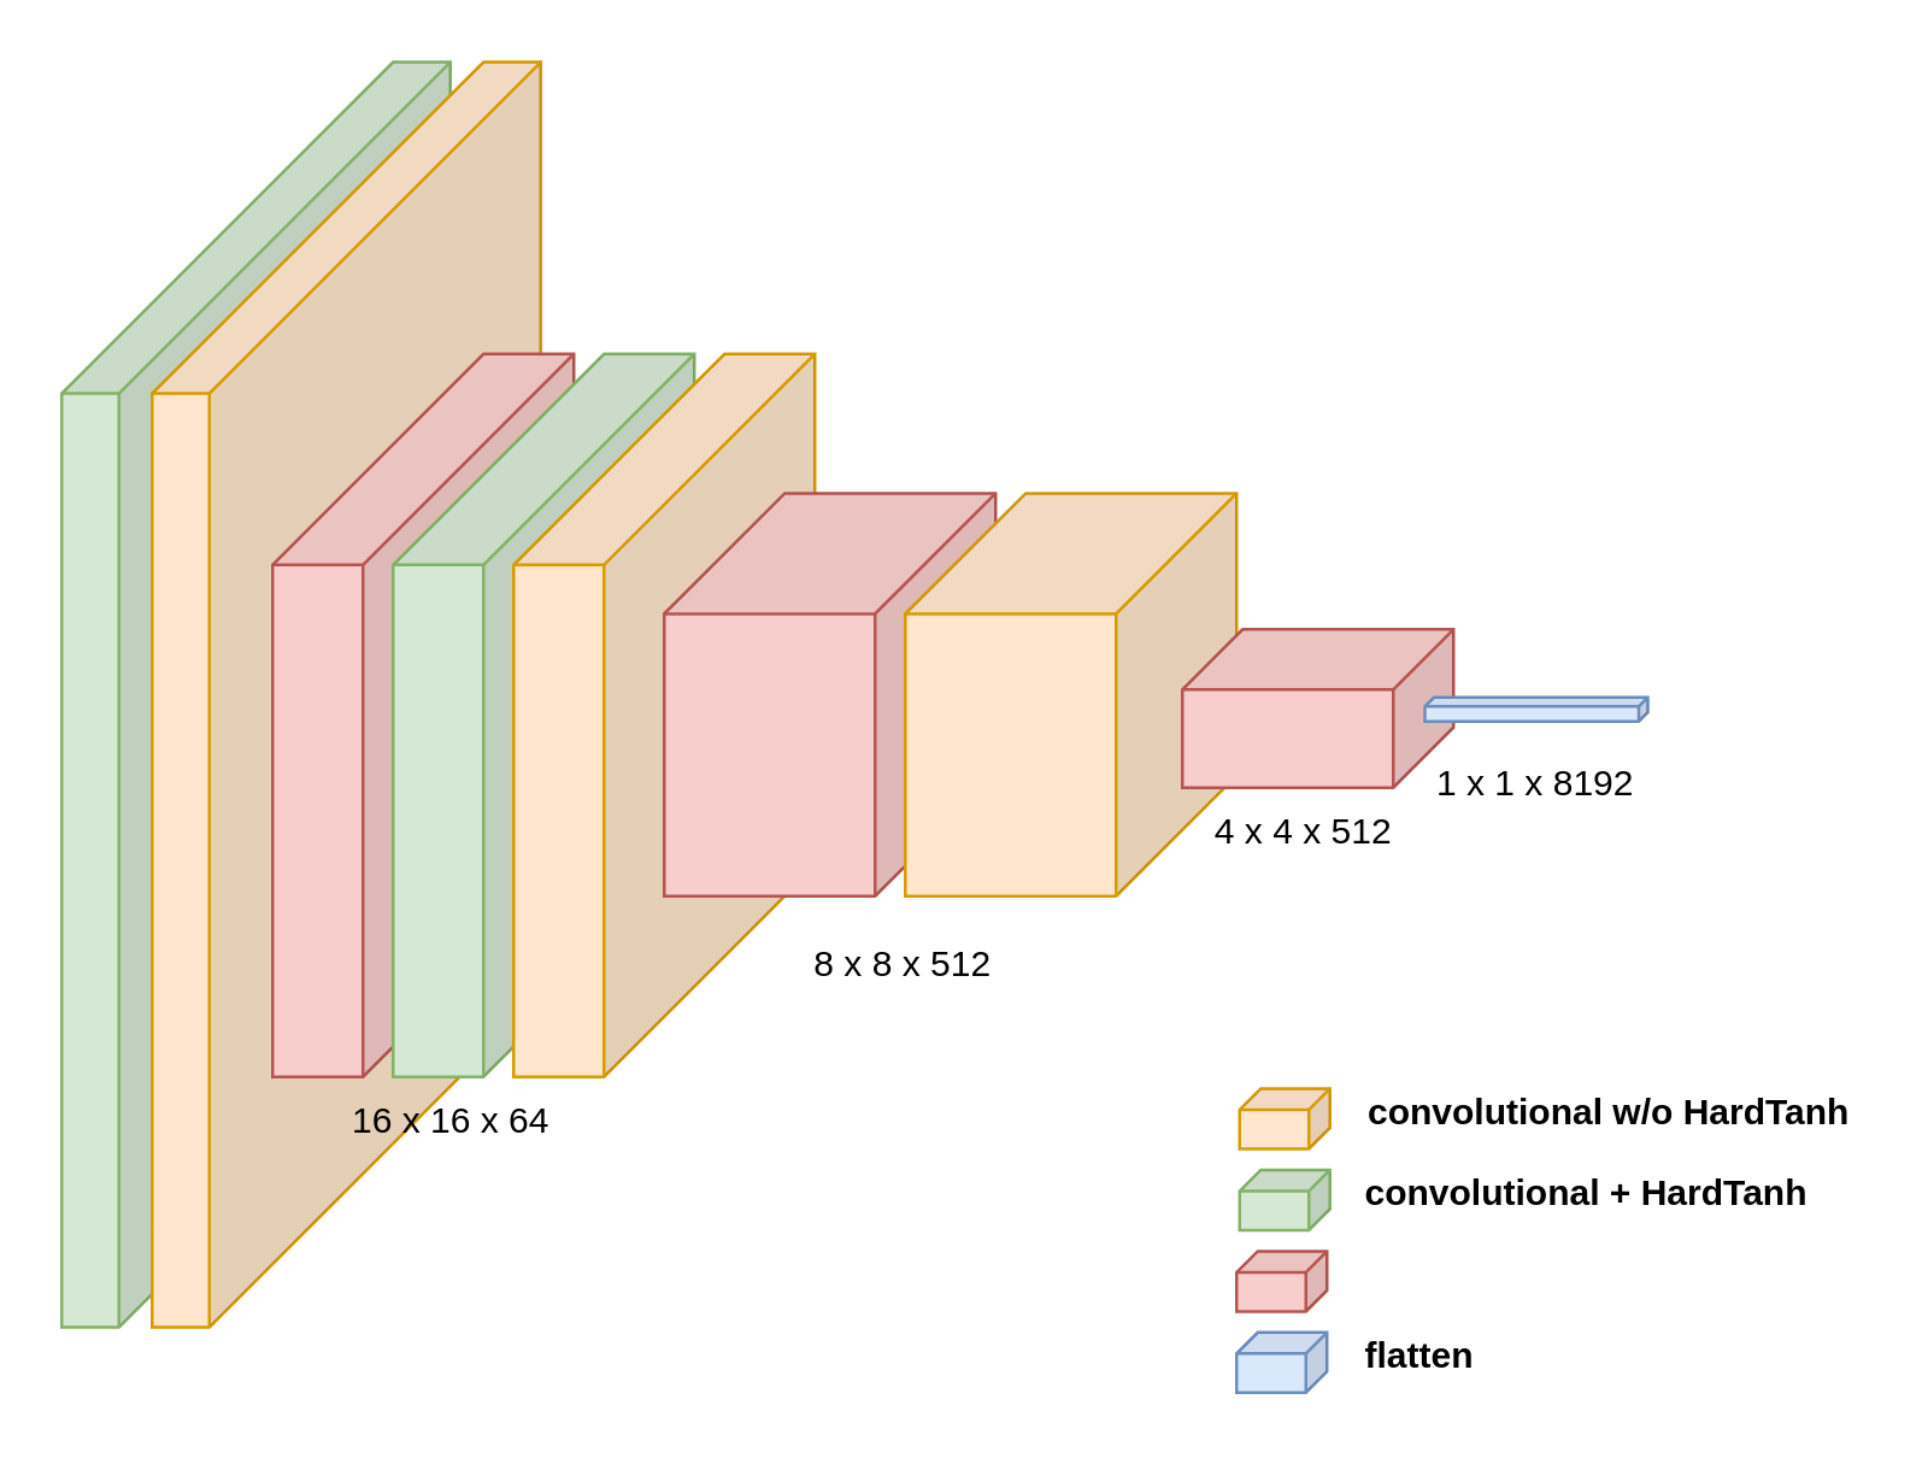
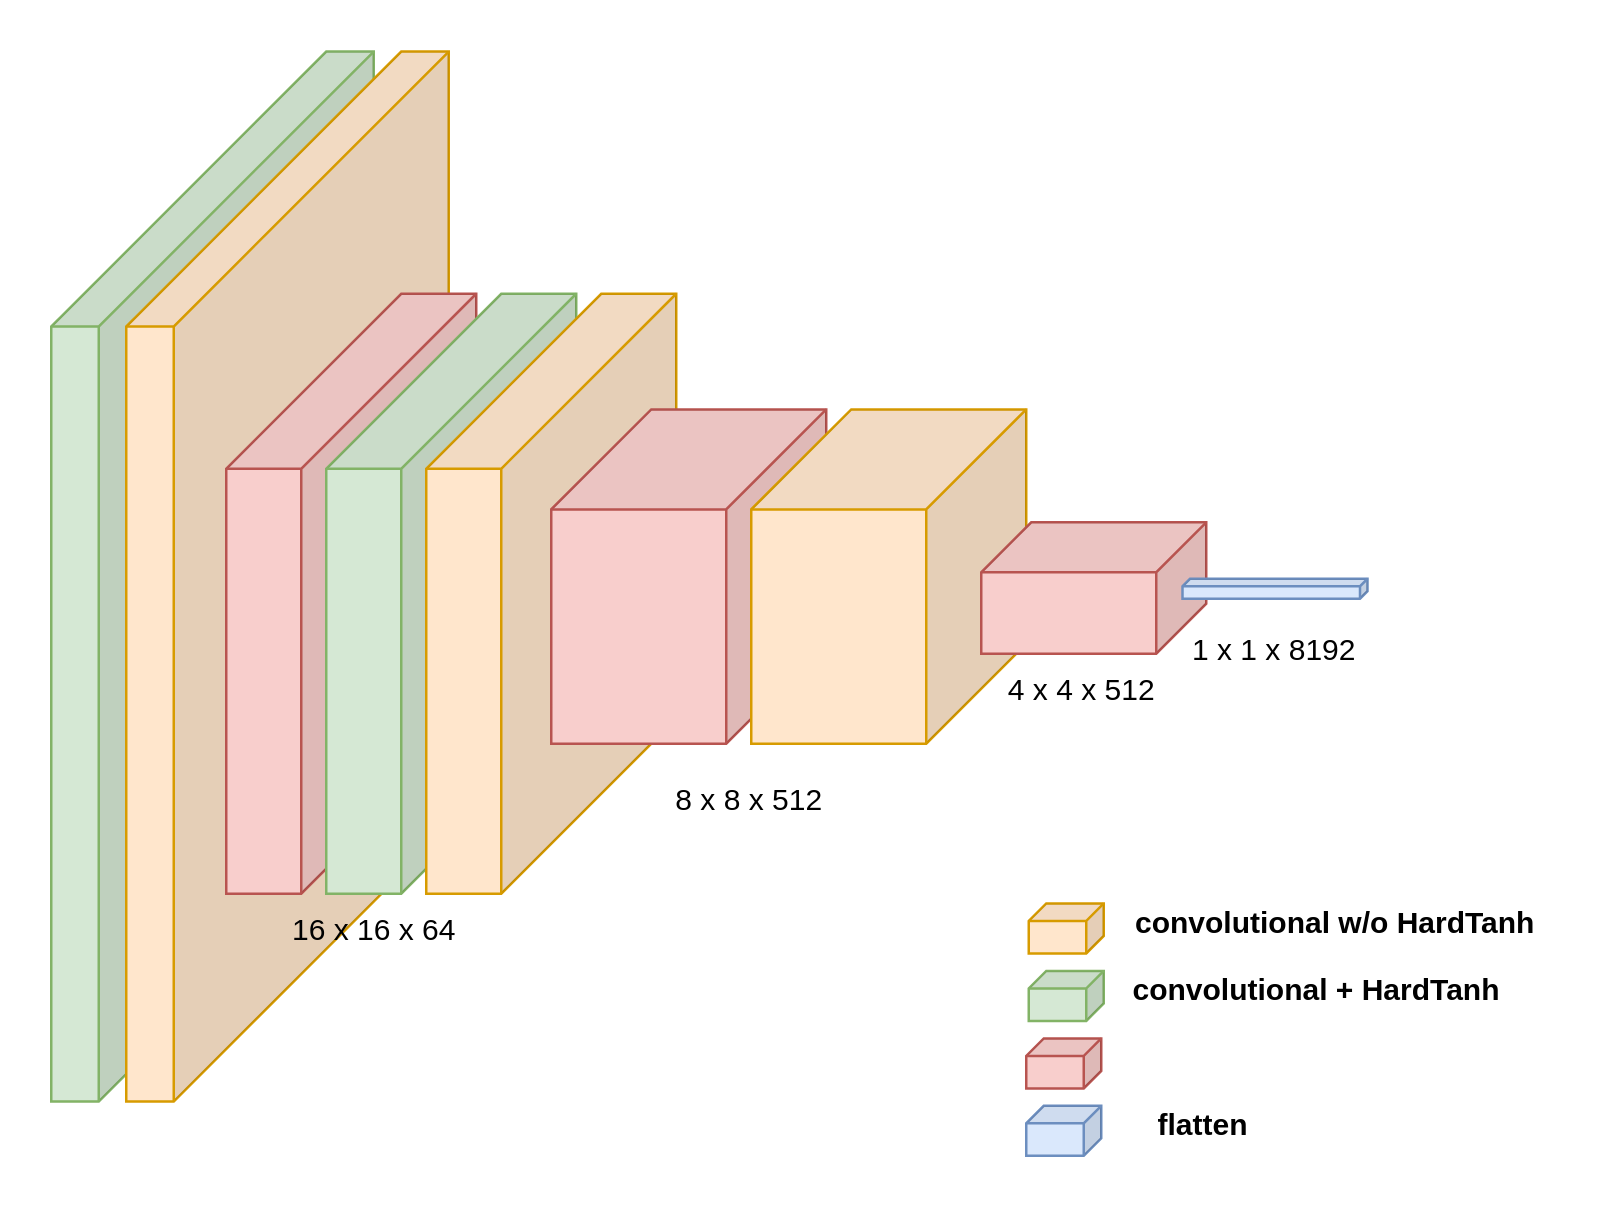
- <mxCell id="14" value="flatten" style="text;html=1;strokeColor=none;fillColor=none;align=left;verticalAlign=middle;whiteSpace=wrap;rounded=0;fontStyle=1" parent="1" vertex="1"><mxGeometry x="451" y="437.94" width="138" height="23.88" as="geometry" /></mxCell>
+ <mxCell id="14" value="flatten" style="text;html=1;strokeColor=none;fillColor=none;align=left;verticalAlign=middle;whiteSpace=wrap;rounded=0;fontStyle=1" parent="1" vertex="1"><mxGeometry x="461" y="437.94" width="138" height="23.88" as="geometry" /></mxCell>
